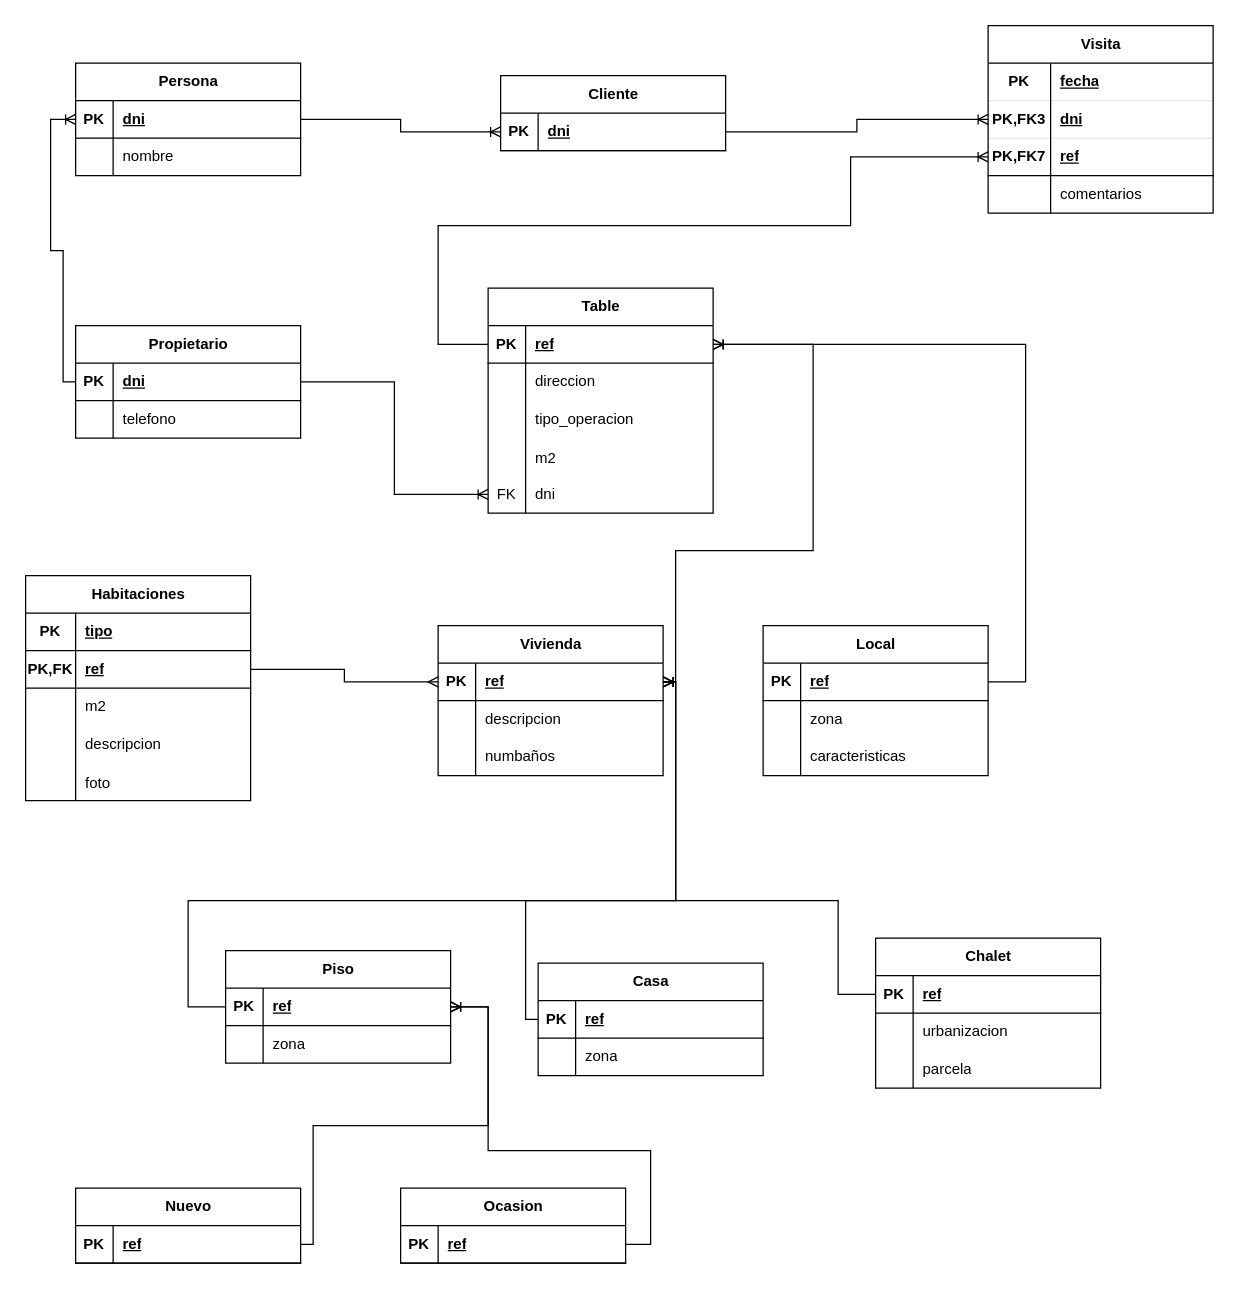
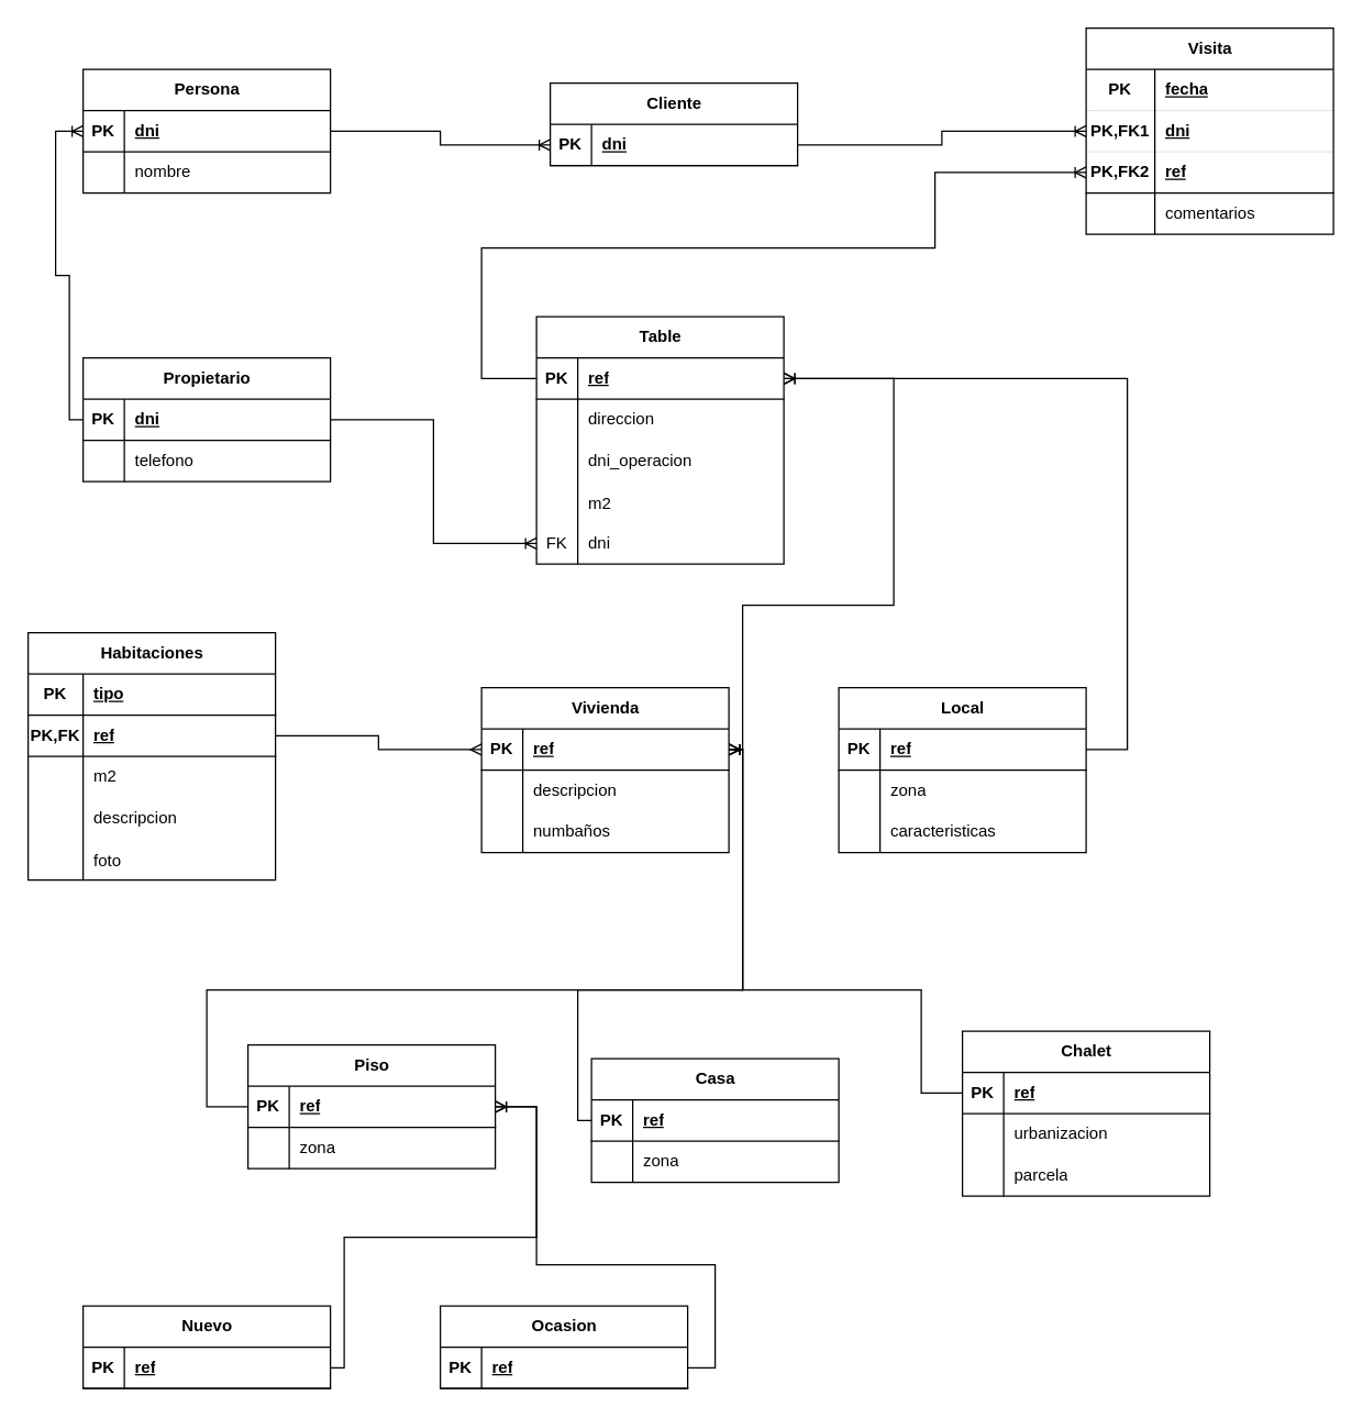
- <mxCell id="25" value="PK,FK3" style="shape=partialRectangle;connectable=0;fillColor=none;top=0;left=0;bottom=0;right=0;fontStyle=1;overflow=hidden;whiteSpace=wrap;html=1;" vertex="1" parent="24"><mxGeometry width="50" height="30" as="geometry"><mxRectangle width="50" height="30" as="alternateBounds" /></mxGeometry></mxCell>
+ <mxCell id="25" value="PK,FK1" style="shape=partialRectangle;connectable=0;fillColor=none;top=0;left=0;bottom=0;right=0;fontStyle=1;overflow=hidden;whiteSpace=wrap;html=1;" vertex="1" parent="24"><mxGeometry width="50" height="30" as="geometry"><mxRectangle width="50" height="30" as="alternateBounds" /></mxGeometry></mxCell>
- <mxCell id="28" value="PK,FK7" style="shape=partialRectangle;connectable=0;fillColor=none;top=0;left=0;bottom=0;right=0;fontStyle=1;overflow=hidden;whiteSpace=wrap;html=1;" vertex="1" parent="27"><mxGeometry width="50" height="30" as="geometry"><mxRectangle width="50" height="30" as="alternateBounds" /></mxGeometry></mxCell>
+ <mxCell id="28" value="PK,FK2" style="shape=partialRectangle;connectable=0;fillColor=none;top=0;left=0;bottom=0;right=0;fontStyle=1;overflow=hidden;whiteSpace=wrap;html=1;" vertex="1" parent="27"><mxGeometry width="50" height="30" as="geometry"><mxRectangle width="50" height="30" as="alternateBounds" /></mxGeometry></mxCell>
- <mxCell id="45" value="tipo_operacion" style="shape=partialRectangle;connectable=0;fillColor=none;top=0;left=0;bottom=0;right=0;align=left;spacingLeft=6;overflow=hidden;whiteSpace=wrap;html=1;" vertex="1" parent="43"><mxGeometry x="30" width="150" height="30" as="geometry"><mxRectangle width="150" height="30" as="alternateBounds" /></mxGeometry></mxCell>
+ <mxCell id="45" value="dni_operacion" style="shape=partialRectangle;connectable=0;fillColor=none;top=0;left=0;bottom=0;right=0;align=left;spacingLeft=6;overflow=hidden;whiteSpace=wrap;html=1;" vertex="1" parent="43"><mxGeometry x="30" width="150" height="30" as="geometry"><mxRectangle width="150" height="30" as="alternateBounds" /></mxGeometry></mxCell>
